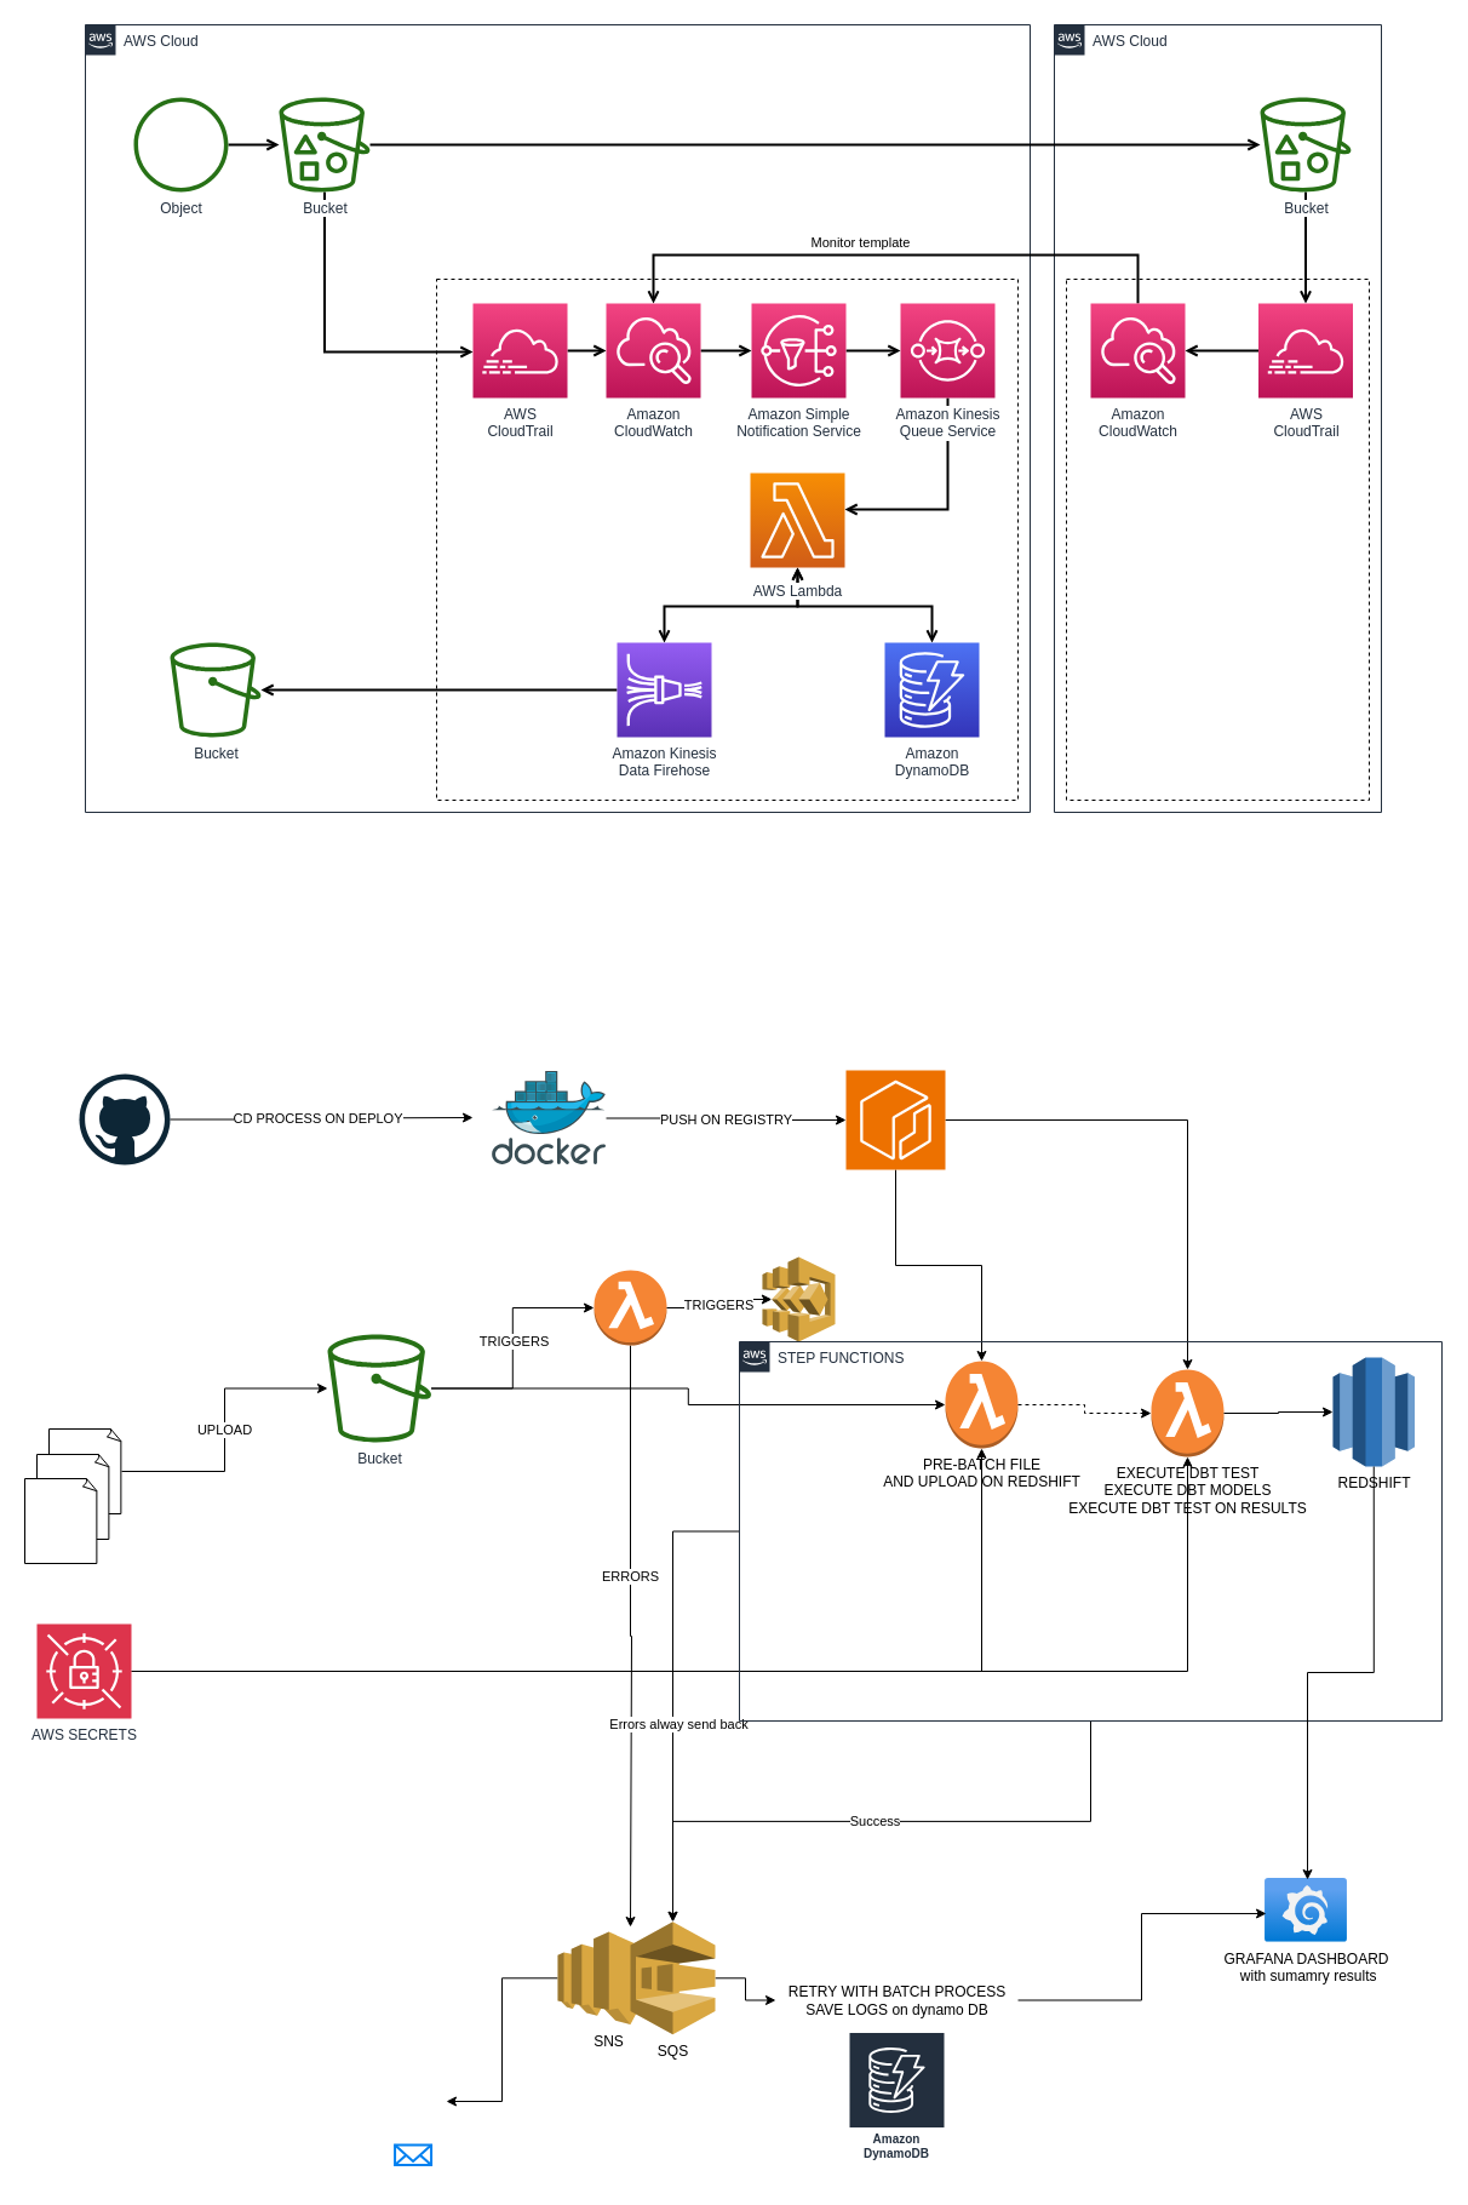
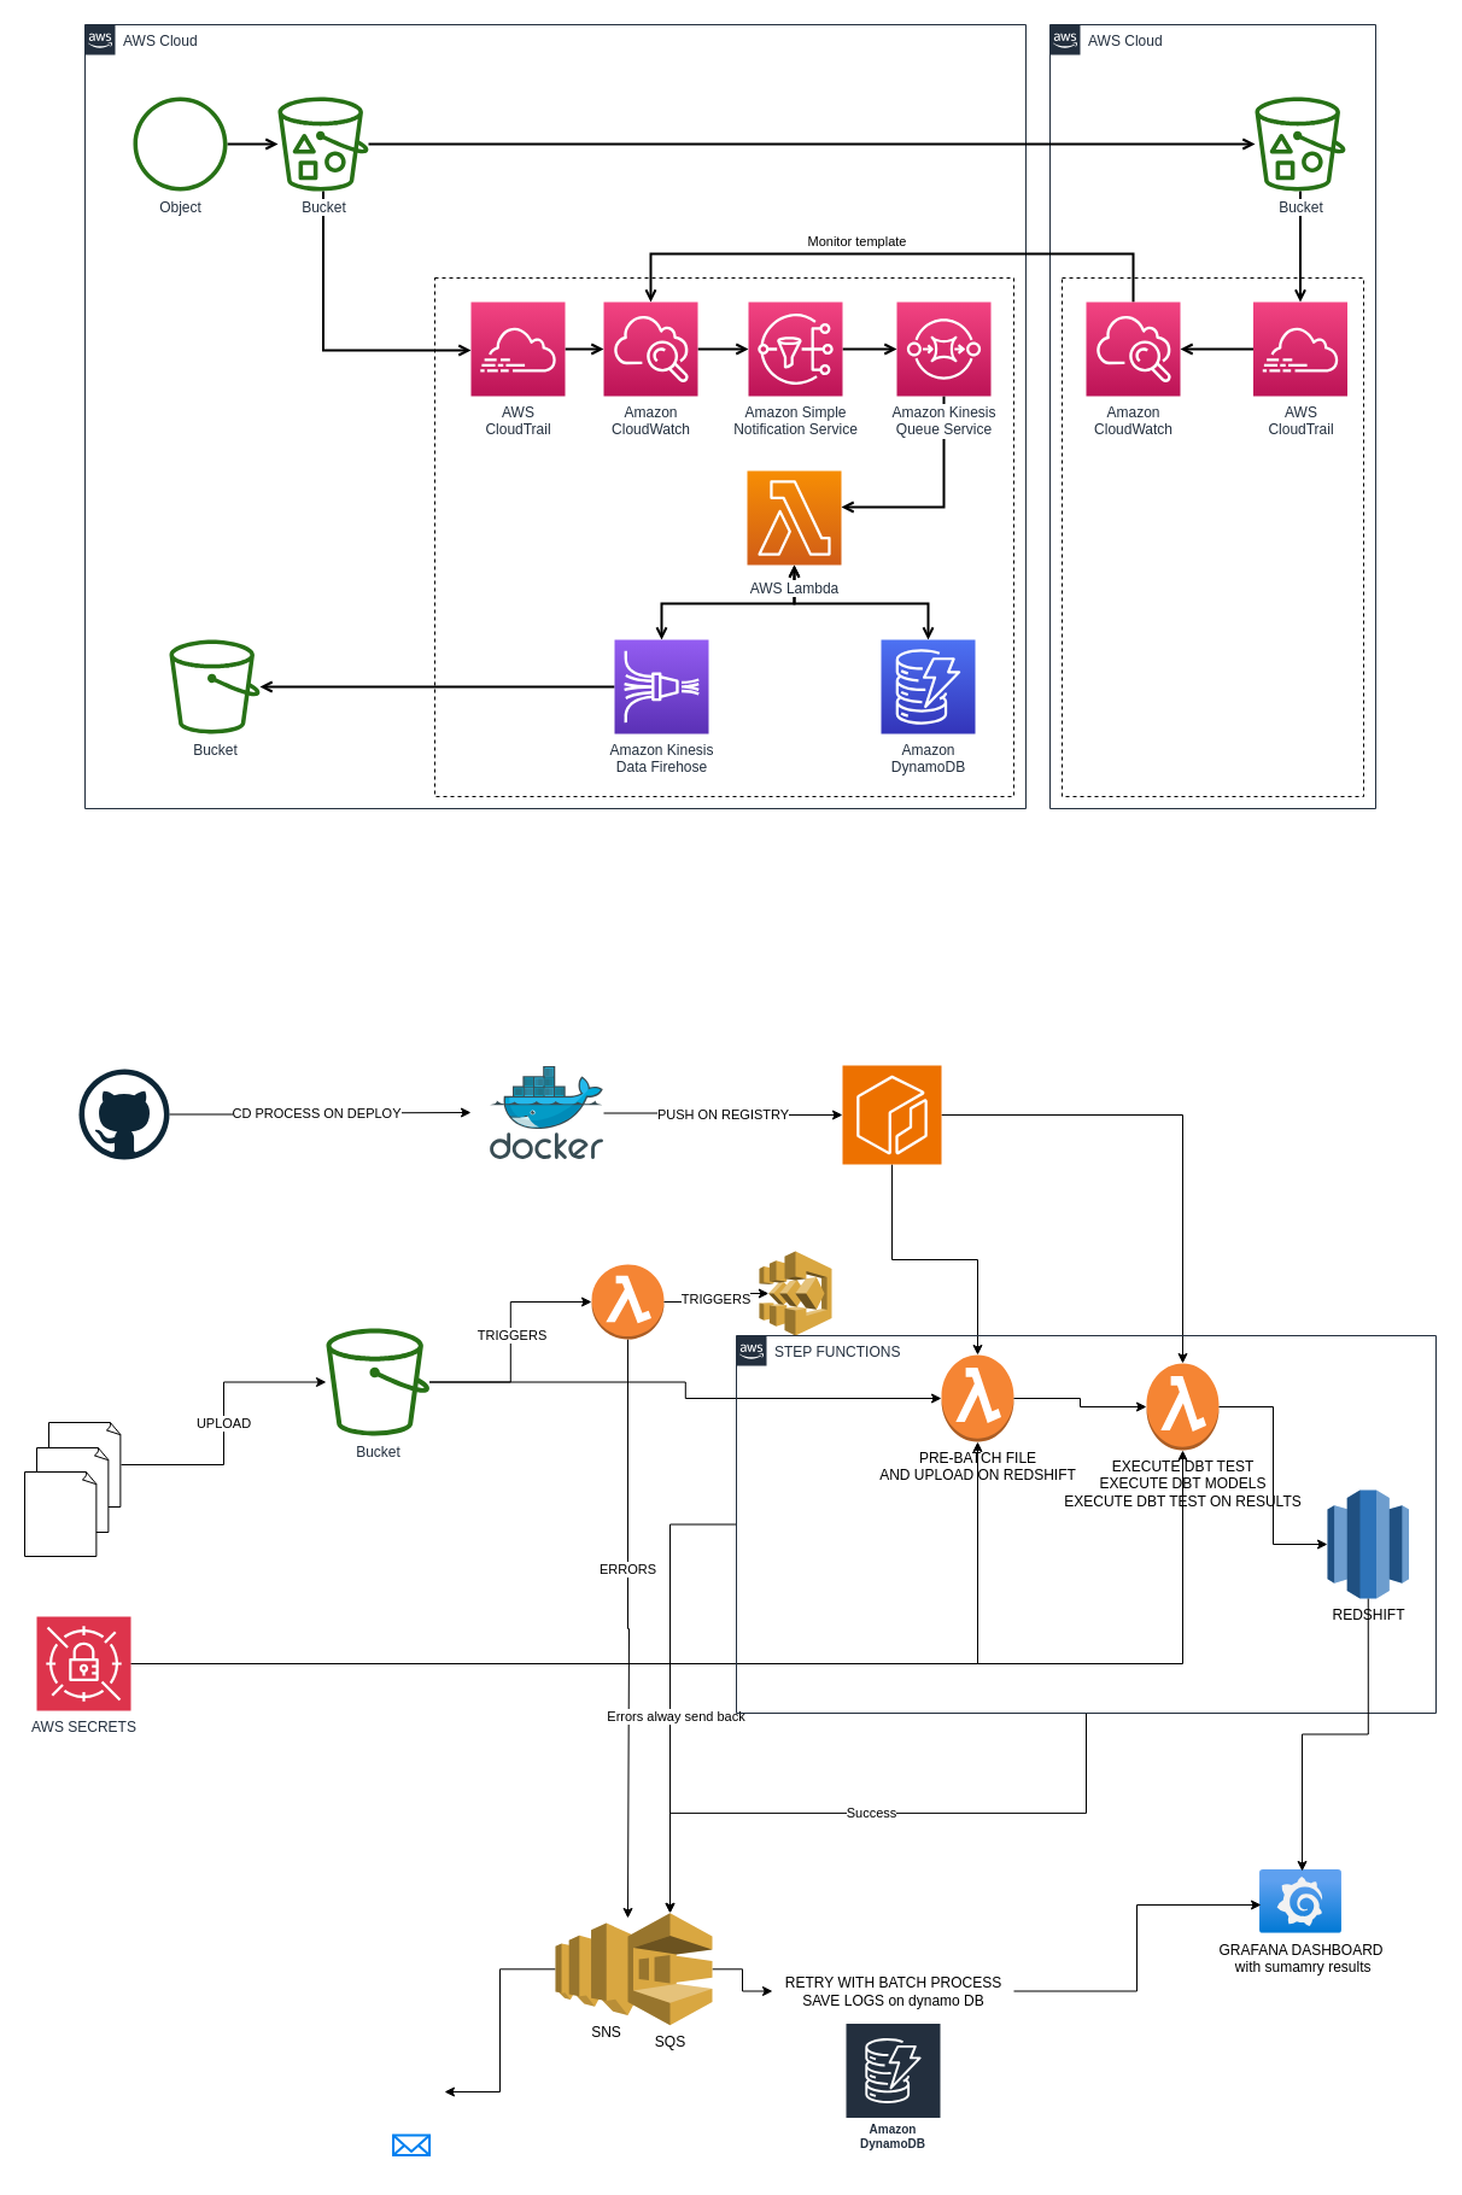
- <mxCell id="62" style="edgeStyle=orthogonalEdgeStyle;rounded=0;orthogonalLoop=1;jettySize=auto;html=1;dashed=1;" edge="1" parent="59" source="60" target="61"><mxGeometry relative="1" as="geometry" /></mxCell>
+ <mxCell id="62" style="edgeStyle=orthogonalEdgeStyle;rounded=0;orthogonalLoop=1;jettySize=auto;html=1;" edge="1" parent="59" source="60" target="61"><mxGeometry relative="1" as="geometry" /></mxCell>
- <mxCell id="65" value="REDSHIFT" style="outlineConnect=0;dashed=0;verticalLabelPosition=bottom;verticalAlign=top;align=center;html=1;shape=mxgraph.aws3.redshift;fillColor=#2E73B8;gradientColor=none;" vertex="1" parent="1"><mxGeometry x="1100" y="1120" width="67.5" height="90" as="geometry" /></mxCell>
+ <mxCell id="65" value="REDSHIFT" style="outlineConnect=0;dashed=0;verticalLabelPosition=bottom;verticalAlign=top;align=center;html=1;shape=mxgraph.aws3.redshift;fillColor=#2E73B8;gradientColor=none;" vertex="1" parent="1"><mxGeometry x="1100" y="1235" width="67.5" height="90" as="geometry" /></mxCell>
